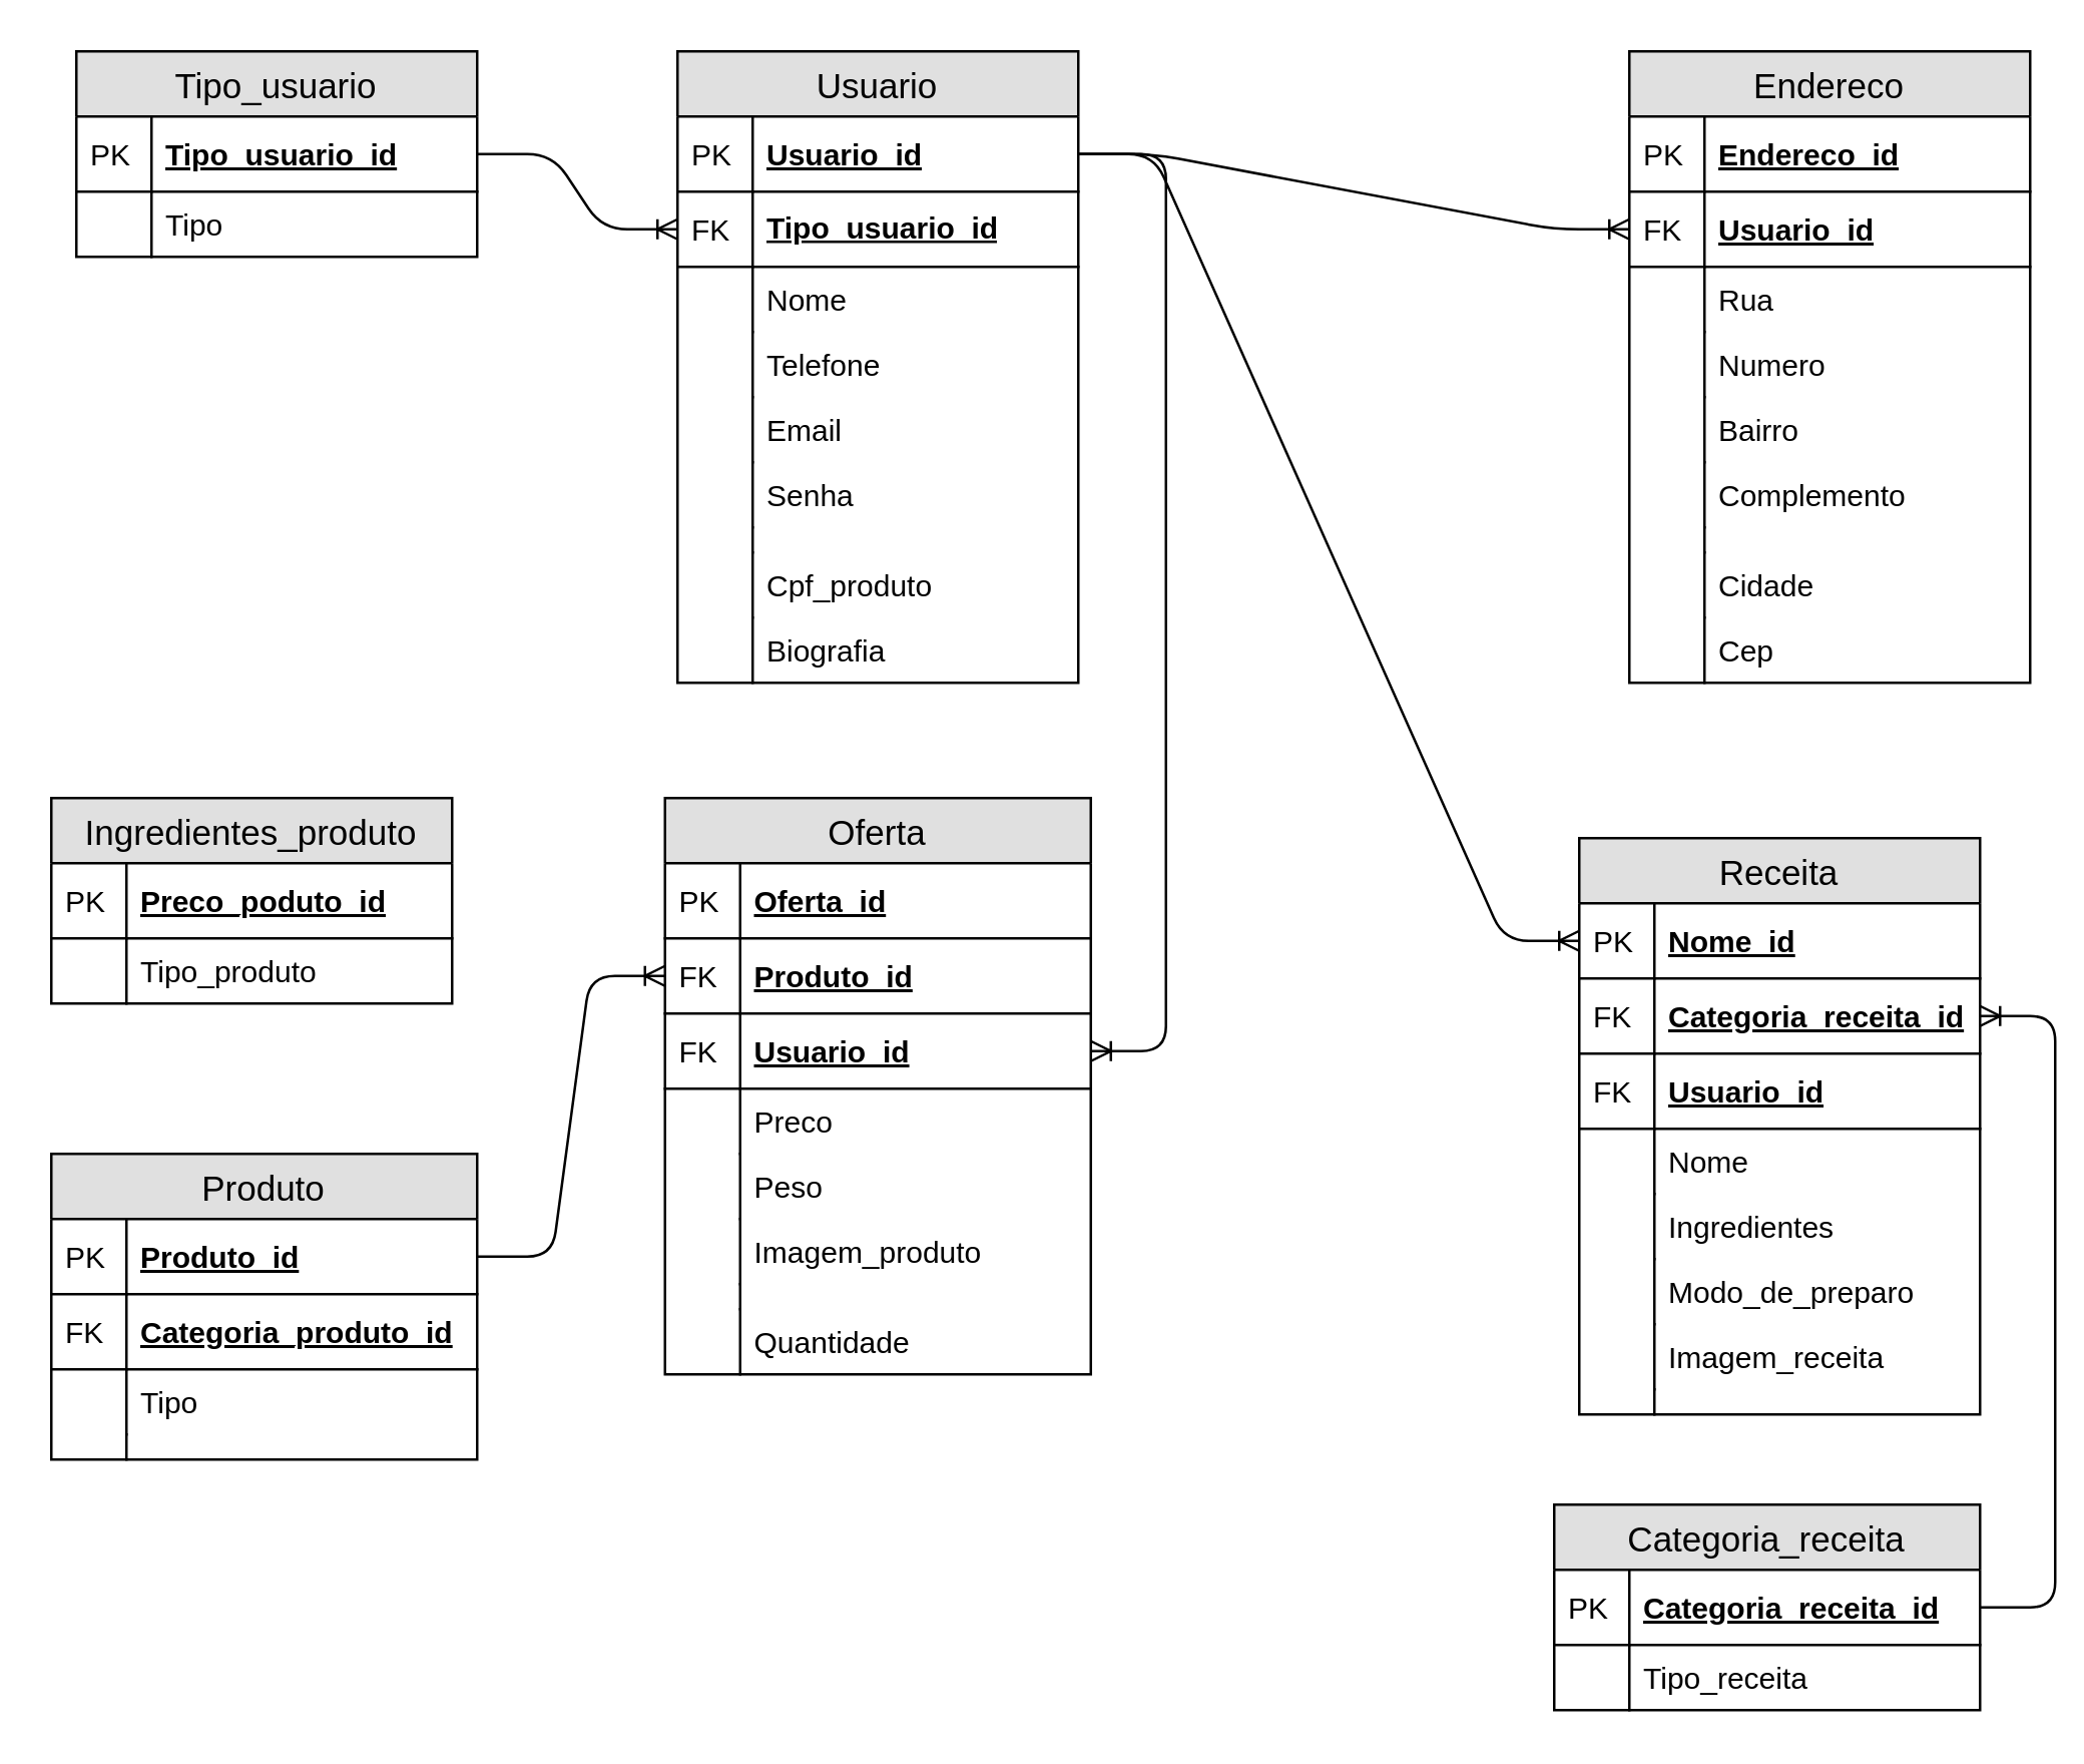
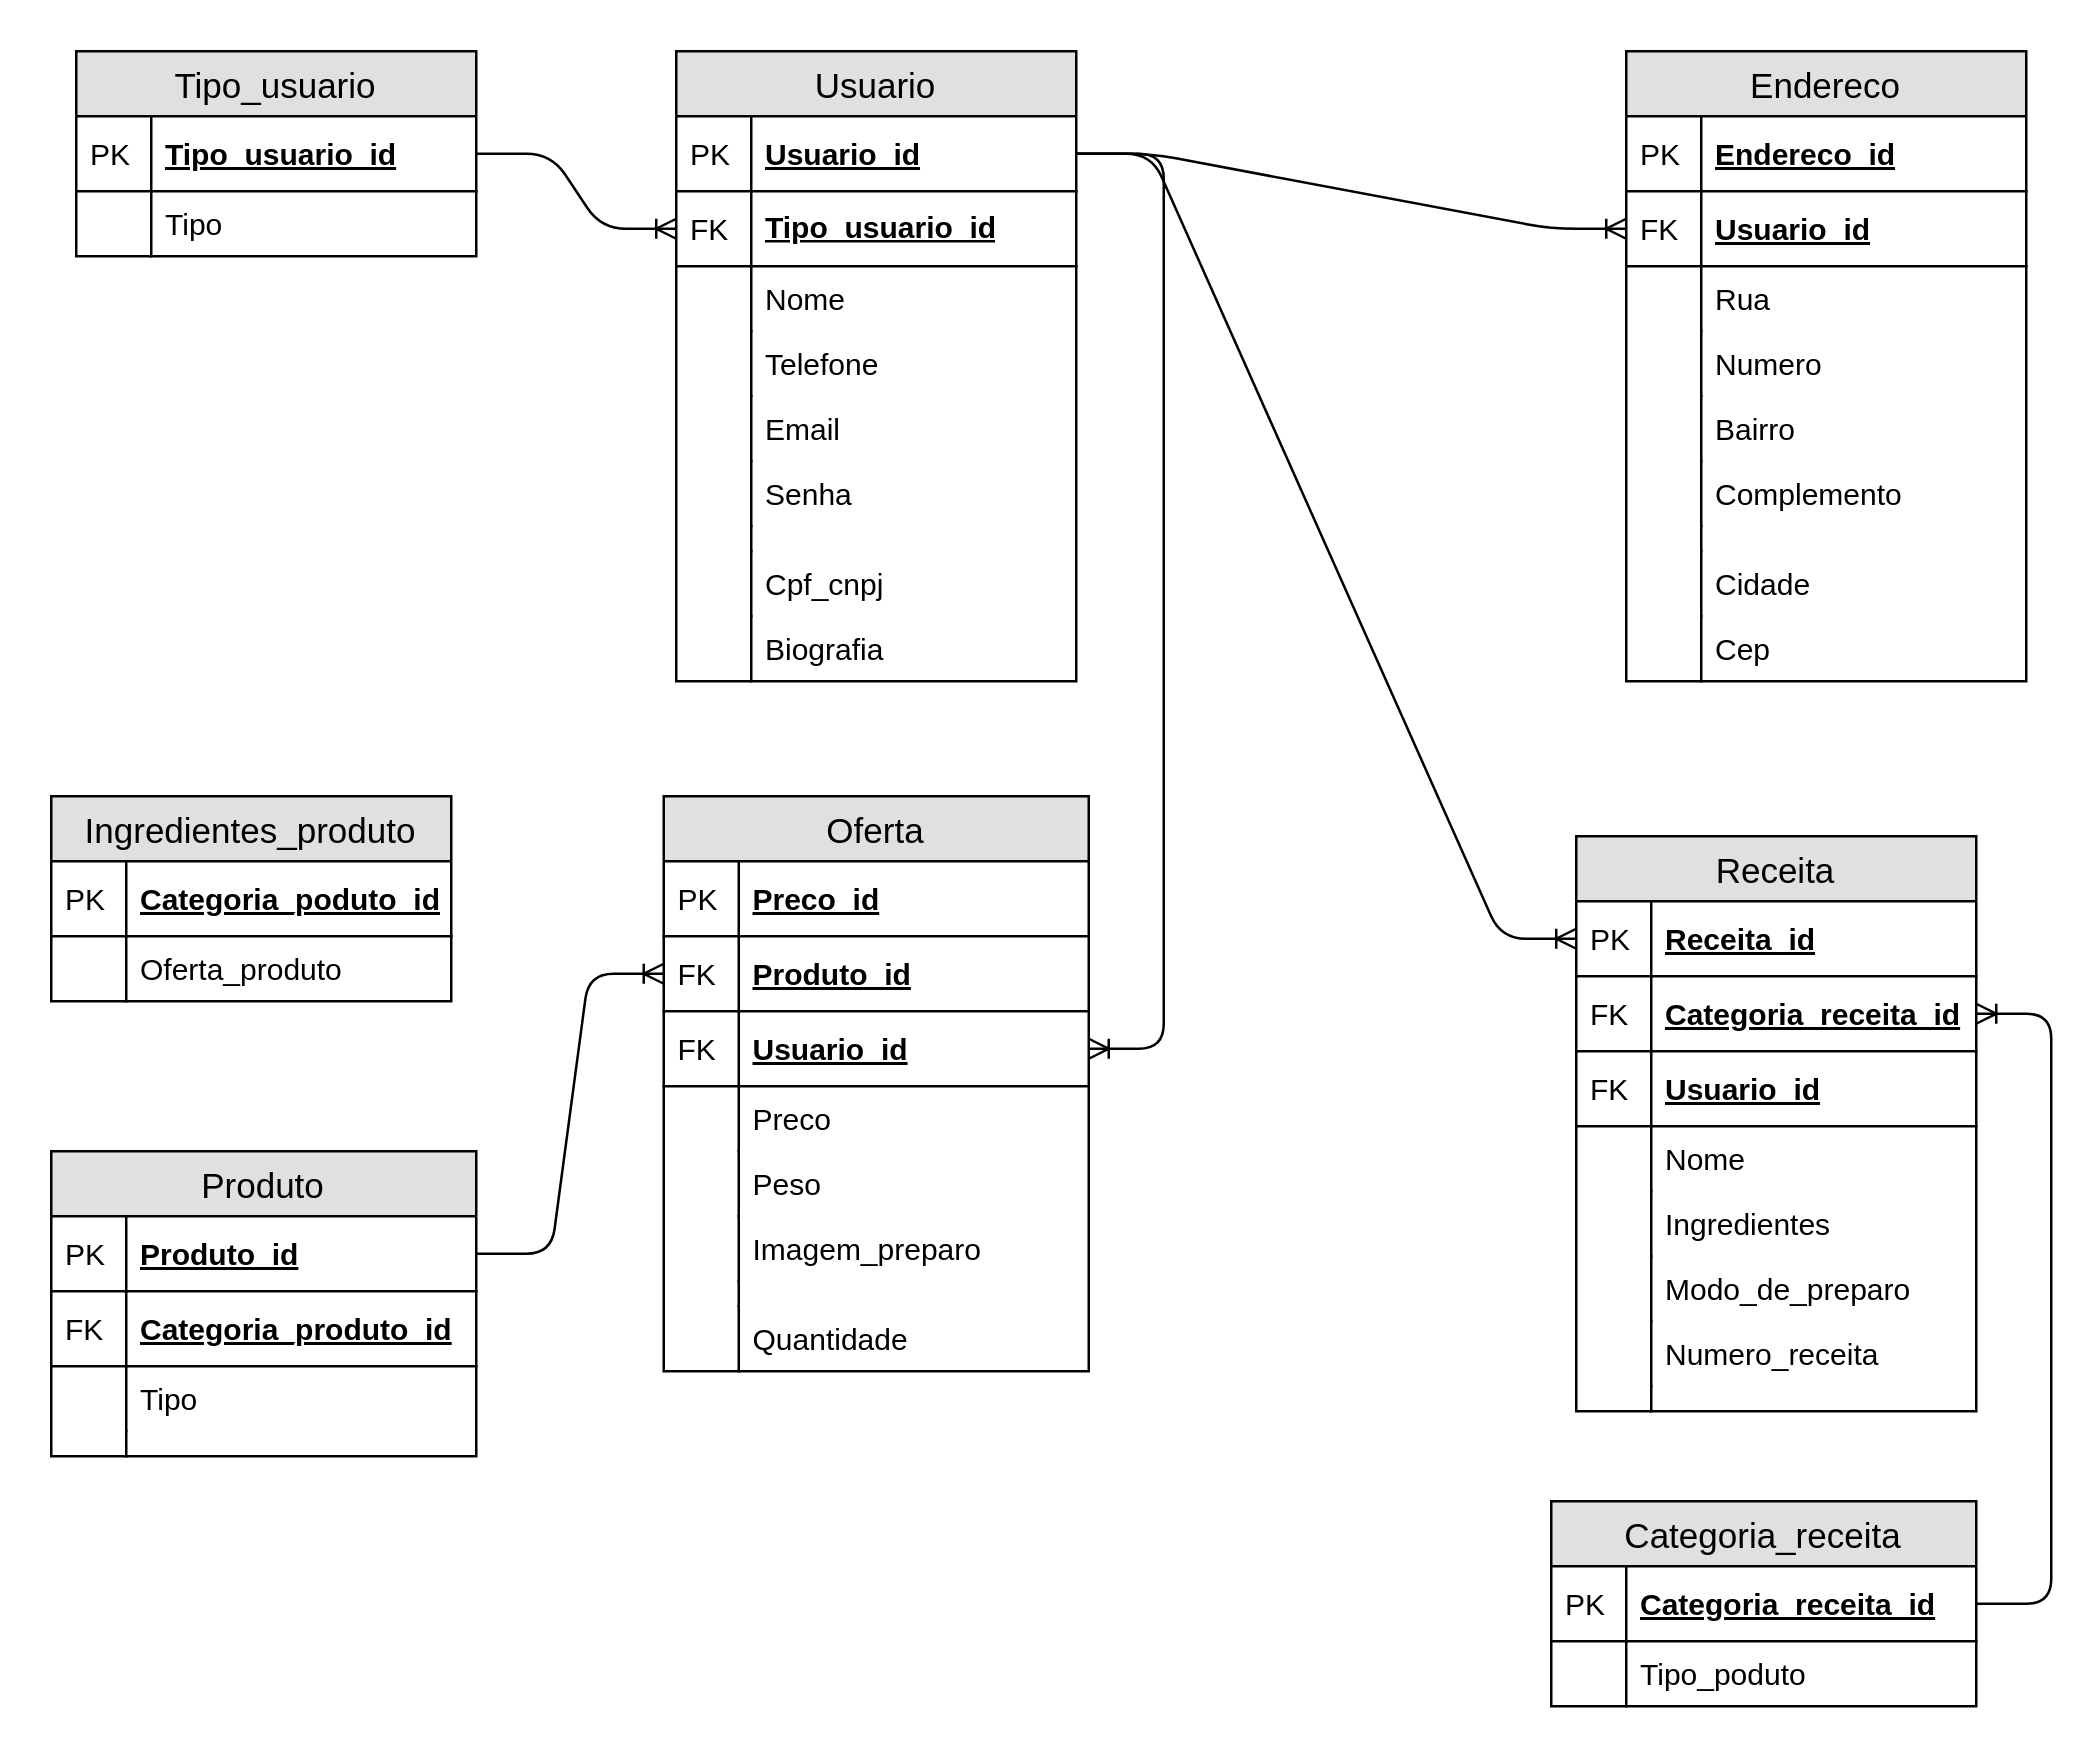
- <mxCell id="17" value="Cpf_produto" style="shape=partialRectangle;top=0;left=0;right=0;bottom=0;align=left;verticalAlign=top;fillColor=none;spacingLeft=34;spacingRight=4;overflow=hidden;rotatable=0;points=[[0,0.5],[1,0.5]];portConstraint=eastwest;dropTarget=0;fontSize=12;" parent="2" vertex="1"><mxGeometry y="200" width="160" height="26" as="geometry" /></mxCell>
+ <mxCell id="17" value="Cpf_cnpj" style="shape=partialRectangle;top=0;left=0;right=0;bottom=0;align=left;verticalAlign=top;fillColor=none;spacingLeft=34;spacingRight=4;overflow=hidden;rotatable=0;points=[[0,0.5],[1,0.5]];portConstraint=eastwest;dropTarget=0;fontSize=12;" parent="2" vertex="1"><mxGeometry y="200" width="160" height="26" as="geometry" /></mxCell>
- <mxCell id="80" value="Preco_poduto_id" style="shape=partialRectangle;top=0;left=0;right=0;bottom=1;align=left;verticalAlign=middle;fillColor=none;spacingLeft=34;spacingRight=4;overflow=hidden;rotatable=0;points=[[0,0.5],[1,0.5]];portConstraint=eastwest;dropTarget=0;fontStyle=5;fontSize=12;" parent="79" vertex="1"><mxGeometry y="26" width="160" height="30" as="geometry" /></mxCell>
+ <mxCell id="80" value="Categoria_poduto_id" style="shape=partialRectangle;top=0;left=0;right=0;bottom=1;align=left;verticalAlign=middle;fillColor=none;spacingLeft=34;spacingRight=4;overflow=hidden;rotatable=0;points=[[0,0.5],[1,0.5]];portConstraint=eastwest;dropTarget=0;fontStyle=5;fontSize=12;" parent="79" vertex="1"><mxGeometry y="26" width="160" height="30" as="geometry" /></mxCell>
- <mxCell id="46" value="Oferta_id" style="shape=partialRectangle;top=0;left=0;right=0;bottom=1;align=left;verticalAlign=middle;fillColor=none;spacingLeft=34;spacingRight=4;overflow=hidden;rotatable=0;points=[[0,0.5],[1,0.5]];portConstraint=eastwest;dropTarget=0;fontStyle=5;fontSize=12;" parent="45" vertex="1"><mxGeometry y="26" width="170" height="30" as="geometry" /></mxCell>
+ <mxCell id="46" value="Preco_id" style="shape=partialRectangle;top=0;left=0;right=0;bottom=1;align=left;verticalAlign=middle;fillColor=none;spacingLeft=34;spacingRight=4;overflow=hidden;rotatable=0;points=[[0,0.5],[1,0.5]];portConstraint=eastwest;dropTarget=0;fontStyle=5;fontSize=12;" parent="45" vertex="1"><mxGeometry y="26" width="170" height="30" as="geometry" /></mxCell>
- <mxCell id="63" value="Nome_id" style="shape=partialRectangle;top=0;left=0;right=0;bottom=1;align=left;verticalAlign=middle;fillColor=none;spacingLeft=34;spacingRight=4;overflow=hidden;rotatable=0;points=[[0,0.5],[1,0.5]];portConstraint=eastwest;dropTarget=0;fontStyle=5;fontSize=12;" parent="62" vertex="1"><mxGeometry y="26" width="160" height="30" as="geometry" /></mxCell>
+ <mxCell id="63" value="Receita_id" style="shape=partialRectangle;top=0;left=0;right=0;bottom=1;align=left;verticalAlign=middle;fillColor=none;spacingLeft=34;spacingRight=4;overflow=hidden;rotatable=0;points=[[0,0.5],[1,0.5]];portConstraint=eastwest;dropTarget=0;fontStyle=5;fontSize=12;" parent="62" vertex="1"><mxGeometry y="26" width="160" height="30" as="geometry" /></mxCell>
- <mxCell id="82" value="Tipo_produto" style="shape=partialRectangle;top=0;left=0;right=0;bottom=0;align=left;verticalAlign=top;fillColor=none;spacingLeft=34;spacingRight=4;overflow=hidden;rotatable=0;points=[[0,0.5],[1,0.5]];portConstraint=eastwest;dropTarget=0;fontSize=12;" parent="79" vertex="1"><mxGeometry y="56" width="160" height="26" as="geometry" /></mxCell>
+ <mxCell id="82" value="Oferta_produto" style="shape=partialRectangle;top=0;left=0;right=0;bottom=0;align=left;verticalAlign=top;fillColor=none;spacingLeft=34;spacingRight=4;overflow=hidden;rotatable=0;points=[[0,0.5],[1,0.5]];portConstraint=eastwest;dropTarget=0;fontSize=12;" parent="79" vertex="1"><mxGeometry y="56" width="160" height="26" as="geometry" /></mxCell>
- <mxCell id="56" value="Imagem_produto" style="shape=partialRectangle;top=0;left=0;right=0;bottom=0;align=left;verticalAlign=top;fillColor=none;spacingLeft=34;spacingRight=4;overflow=hidden;rotatable=0;points=[[0,0.5],[1,0.5]];portConstraint=eastwest;dropTarget=0;fontSize=12;" parent="45" vertex="1"><mxGeometry y="168" width="170" height="26" as="geometry" /></mxCell>
+ <mxCell id="56" value="Imagem_preparo" style="shape=partialRectangle;top=0;left=0;right=0;bottom=0;align=left;verticalAlign=top;fillColor=none;spacingLeft=34;spacingRight=4;overflow=hidden;rotatable=0;points=[[0,0.5],[1,0.5]];portConstraint=eastwest;dropTarget=0;fontSize=12;" parent="45" vertex="1"><mxGeometry y="168" width="170" height="26" as="geometry" /></mxCell>
- <mxCell id="75" value="Imagem_receita" style="shape=partialRectangle;top=0;left=0;right=0;bottom=0;align=left;verticalAlign=top;fillColor=none;spacingLeft=34;spacingRight=4;overflow=hidden;rotatable=0;points=[[0,0.5],[1,0.5]];portConstraint=eastwest;dropTarget=0;fontSize=12;" parent="62" vertex="1"><mxGeometry y="194" width="160" height="26" as="geometry" /></mxCell>
+ <mxCell id="75" value="Numero_receita" style="shape=partialRectangle;top=0;left=0;right=0;bottom=0;align=left;verticalAlign=top;fillColor=none;spacingLeft=34;spacingRight=4;overflow=hidden;rotatable=0;points=[[0,0.5],[1,0.5]];portConstraint=eastwest;dropTarget=0;fontSize=12;" parent="62" vertex="1"><mxGeometry y="194" width="160" height="26" as="geometry" /></mxCell>
- <mxCell id="87" value="Tipo_receita" style="shape=partialRectangle;top=0;left=0;right=0;bottom=0;align=left;verticalAlign=top;fillColor=none;spacingLeft=34;spacingRight=4;overflow=hidden;rotatable=0;points=[[0,0.5],[1,0.5]];portConstraint=eastwest;dropTarget=0;fontSize=12;" parent="84" vertex="1"><mxGeometry y="56" width="170" height="26" as="geometry" /></mxCell>
+ <mxCell id="87" value="Tipo_poduto" style="shape=partialRectangle;top=0;left=0;right=0;bottom=0;align=left;verticalAlign=top;fillColor=none;spacingLeft=34;spacingRight=4;overflow=hidden;rotatable=0;points=[[0,0.5],[1,0.5]];portConstraint=eastwest;dropTarget=0;fontSize=12;" parent="84" vertex="1"><mxGeometry y="56" width="170" height="26" as="geometry" /></mxCell>
